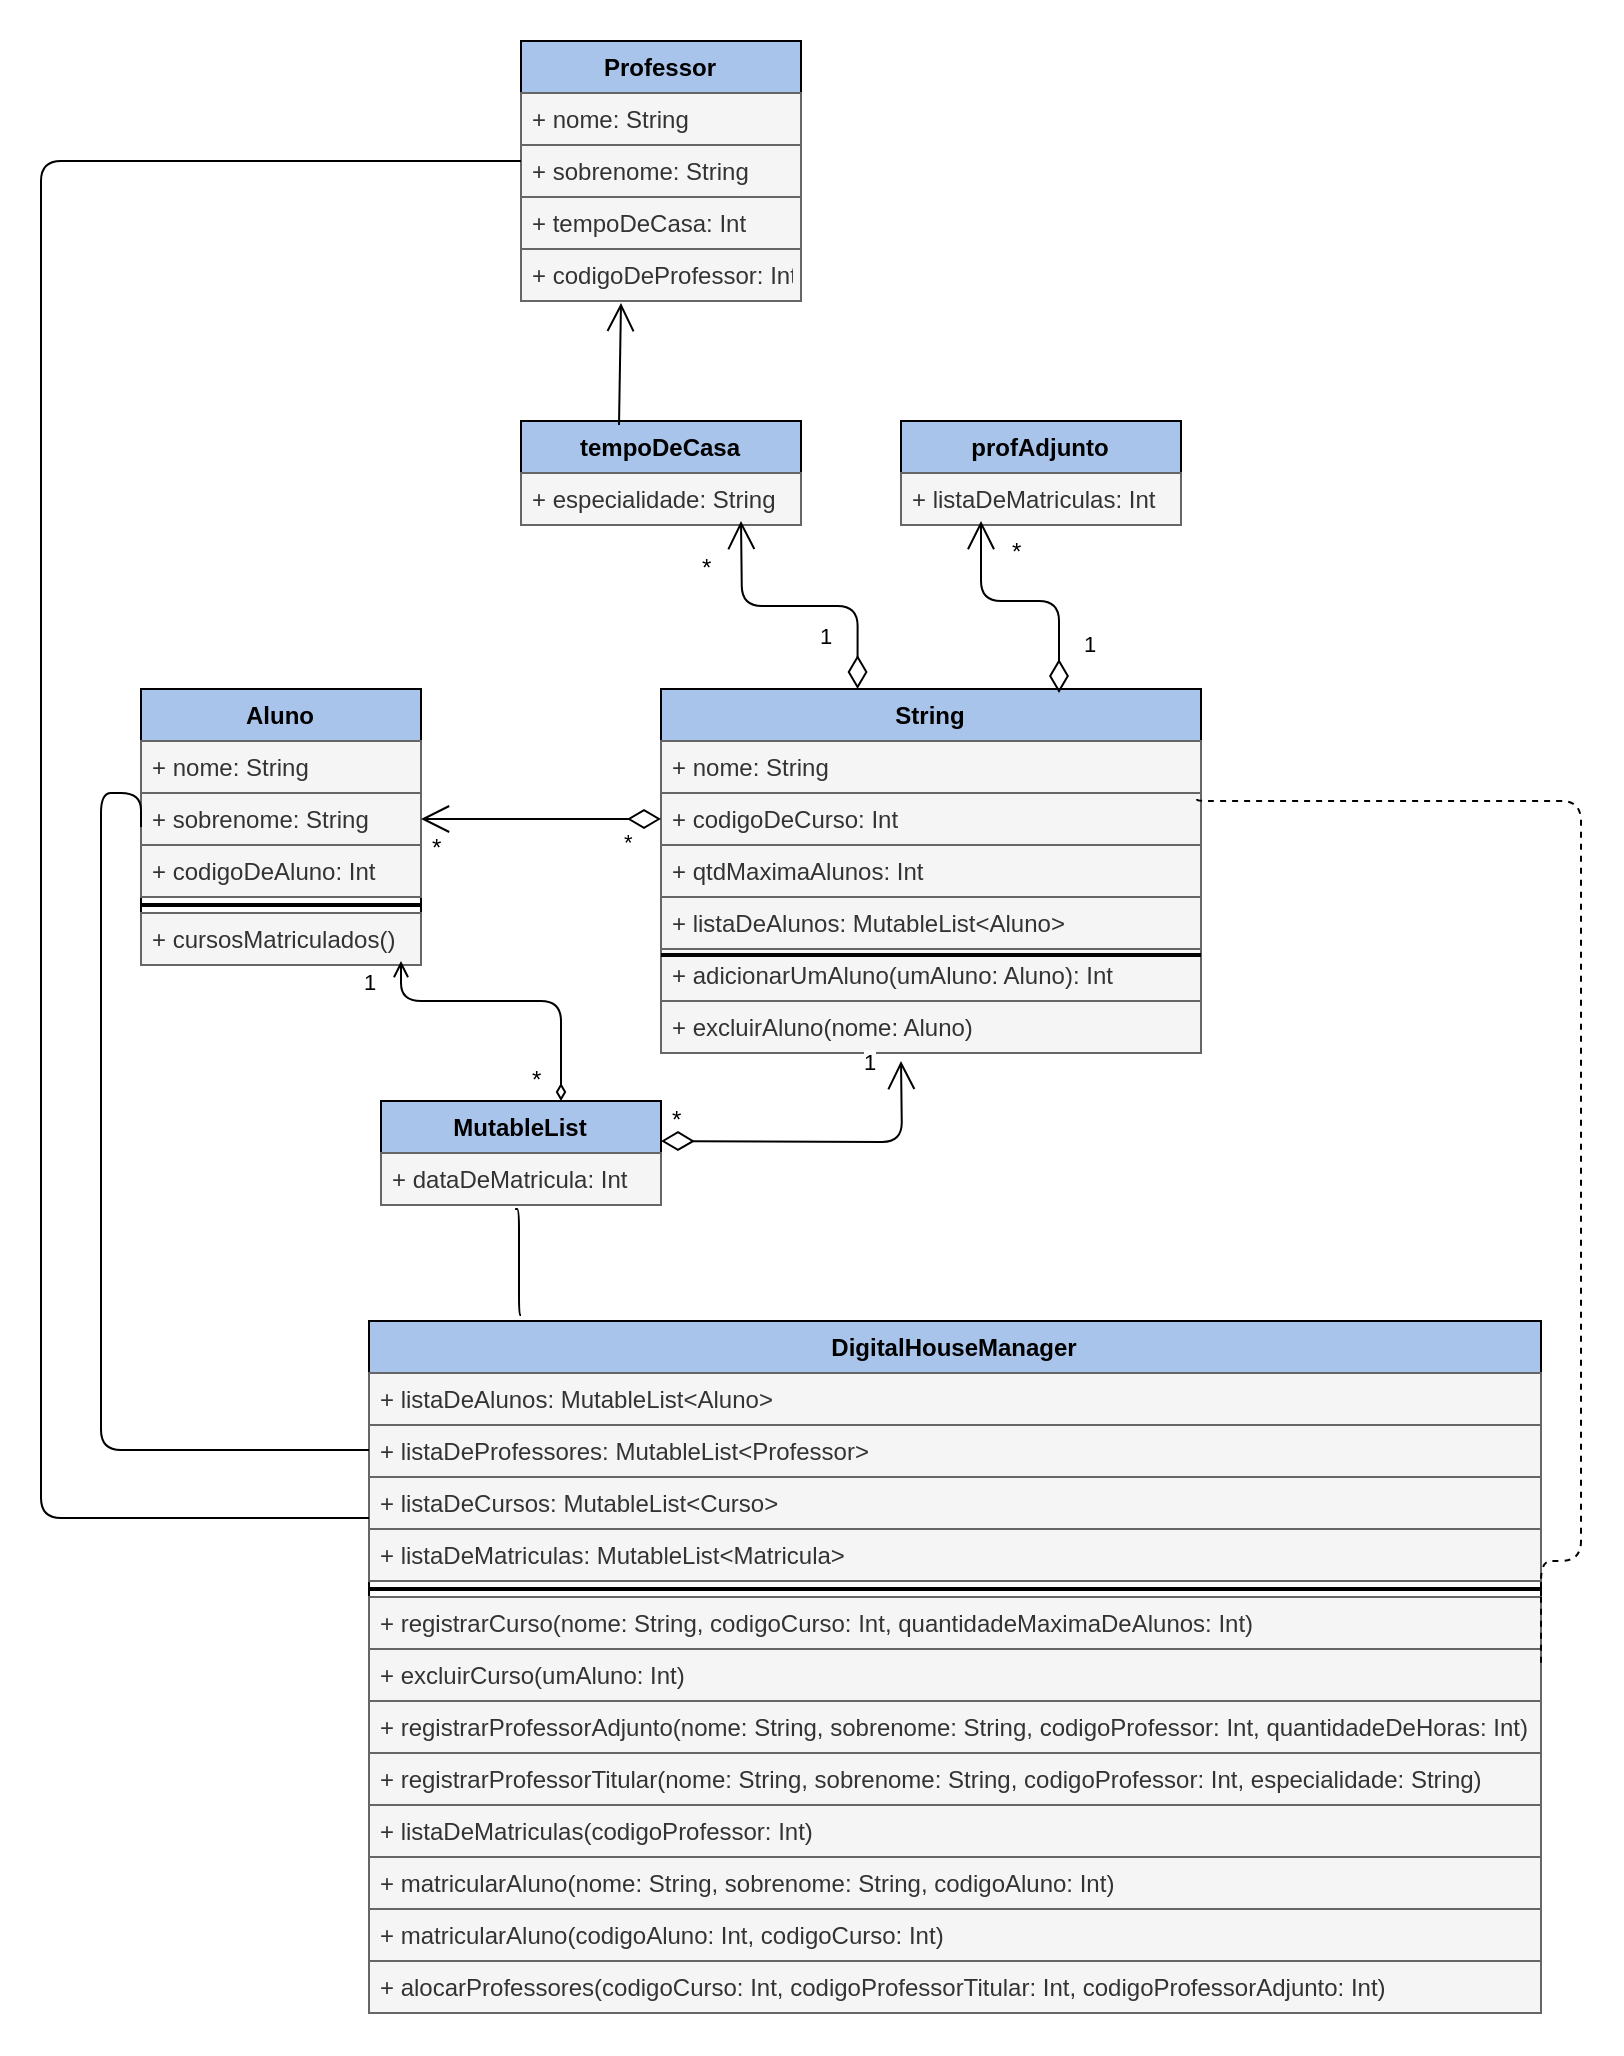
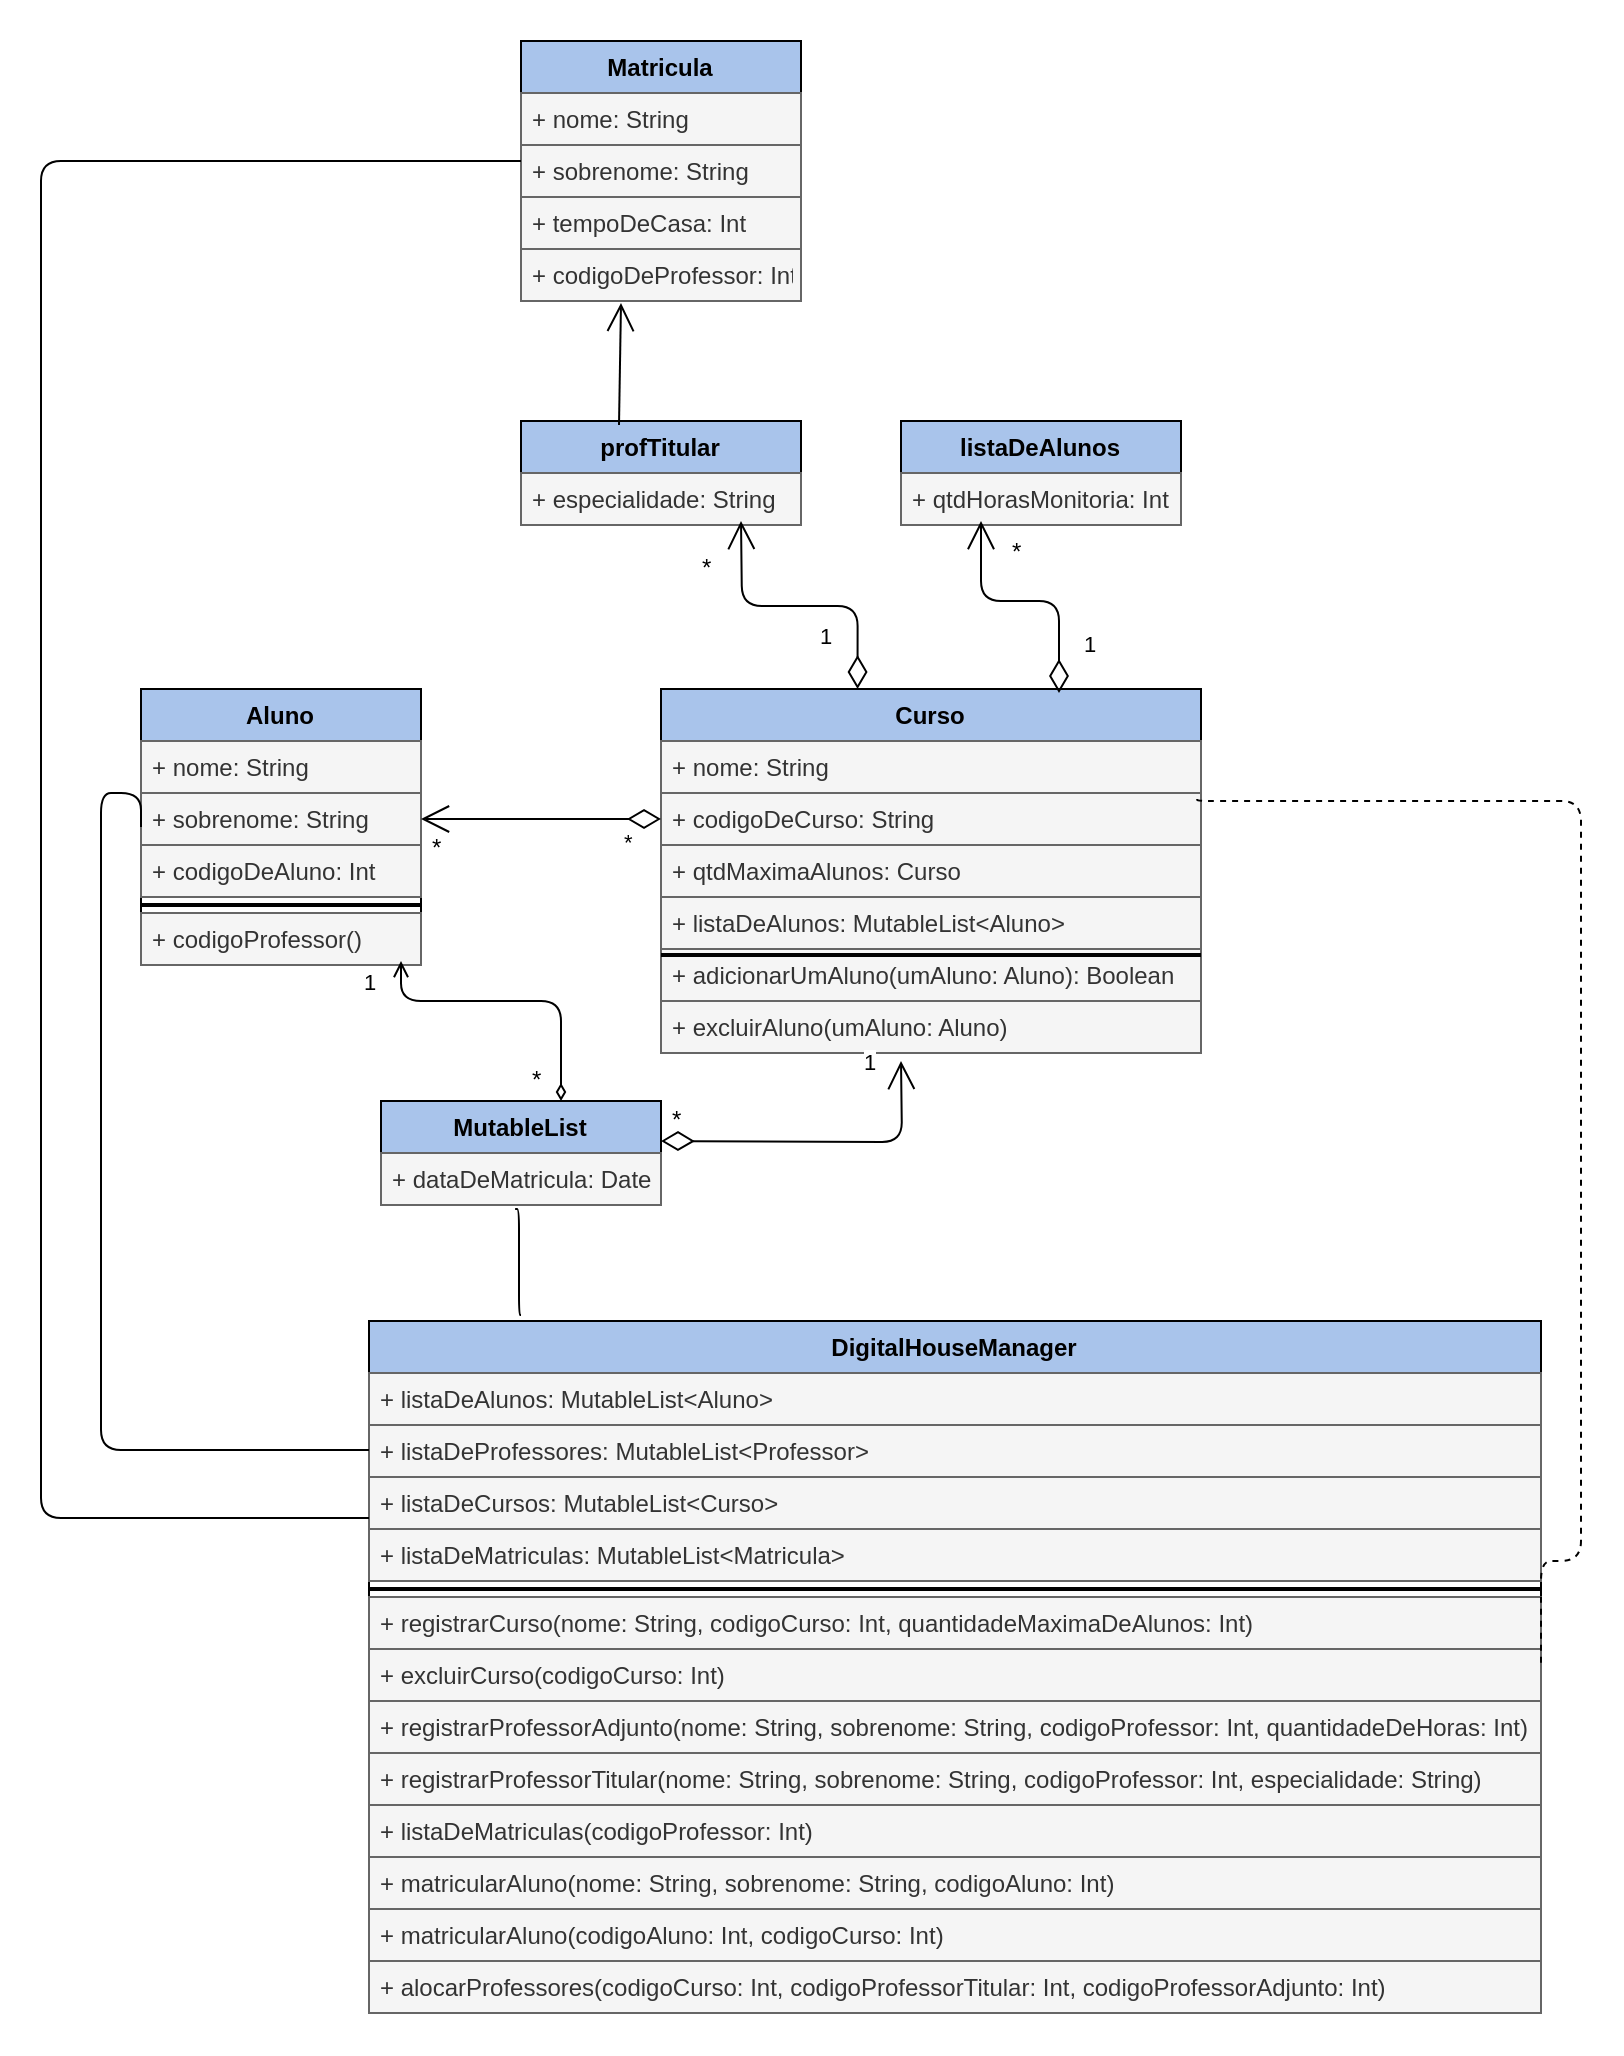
- <mxCell id="15" value="Professor" style="swimlane;fontStyle=1;childLayout=stackLayout;horizontal=1;startSize=26;horizontalStack=0;resizeParent=1;resizeParentMax=0;resizeLast=0;collapsible=1;marginBottom=0;glass=0;sketch=0;shadow=0;rounded=0;fillColor=#A9C4EB;" parent="1" vertex="1"><mxGeometry x="260" y="20" width="140" height="130" as="geometry" /></mxCell>
+ <mxCell id="15" value="Matricula" style="swimlane;fontStyle=1;childLayout=stackLayout;horizontal=1;startSize=26;horizontalStack=0;resizeParent=1;resizeParentMax=0;resizeLast=0;collapsible=1;marginBottom=0;glass=0;sketch=0;shadow=0;rounded=0;fillColor=#A9C4EB;" parent="1" vertex="1"><mxGeometry x="260" y="20" width="140" height="130" as="geometry" /></mxCell>
- <mxCell id="20" value="tempoDeCasa" style="swimlane;fontStyle=1;childLayout=stackLayout;horizontal=1;startSize=26;horizontalStack=0;resizeParent=1;resizeParentMax=0;resizeLast=0;collapsible=1;marginBottom=0;glass=0;sketch=0;shadow=0;rounded=0;fillColor=#A9C4EB;" parent="1" vertex="1"><mxGeometry x="260" y="210" width="140" height="52" as="geometry" /></mxCell>
+ <mxCell id="20" value="profTitular" style="swimlane;fontStyle=1;childLayout=stackLayout;horizontal=1;startSize=26;horizontalStack=0;resizeParent=1;resizeParentMax=0;resizeLast=0;collapsible=1;marginBottom=0;glass=0;sketch=0;shadow=0;rounded=0;fillColor=#A9C4EB;" parent="1" vertex="1"><mxGeometry x="260" y="210" width="140" height="52" as="geometry" /></mxCell>
- <mxCell id="22" value="profAdjunto" style="swimlane;fontStyle=1;childLayout=stackLayout;horizontal=1;startSize=26;horizontalStack=0;resizeParent=1;resizeParentMax=0;resizeLast=0;collapsible=1;marginBottom=0;glass=0;sketch=0;shadow=0;rounded=0;fillColor=#A9C4EB;" parent="1" vertex="1"><mxGeometry x="450" y="210" width="140" height="52" as="geometry" /></mxCell>
+ <mxCell id="22" value="listaDeAlunos" style="swimlane;fontStyle=1;childLayout=stackLayout;horizontal=1;startSize=26;horizontalStack=0;resizeParent=1;resizeParentMax=0;resizeLast=0;collapsible=1;marginBottom=0;glass=0;sketch=0;shadow=0;rounded=0;fillColor=#A9C4EB;" parent="1" vertex="1"><mxGeometry x="450" y="210" width="140" height="52" as="geometry" /></mxCell>
- <mxCell id="23" value="+ listaDeMatriculas: Int" style="text;strokeColor=#666666;fillColor=#f5f5f5;align=left;verticalAlign=top;spacingLeft=4;spacingRight=4;overflow=hidden;rotatable=0;points=[[0,0.5],[1,0.5]];portConstraint=eastwest;fontColor=#333333;" parent="22" vertex="1"><mxGeometry y="26" width="140" height="26" as="geometry" /></mxCell>
+ <mxCell id="23" value="+ qtdHorasMonitoria: Int" style="text;strokeColor=#666666;fillColor=#f5f5f5;align=left;verticalAlign=top;spacingLeft=4;spacingRight=4;overflow=hidden;rotatable=0;points=[[0,0.5],[1,0.5]];portConstraint=eastwest;fontColor=#333333;" parent="22" vertex="1"><mxGeometry y="26" width="140" height="26" as="geometry" /></mxCell>
- <mxCell id="8" value="String" style="swimlane;fontStyle=1;childLayout=stackLayout;horizontal=1;startSize=26;horizontalStack=0;resizeParent=1;resizeParentMax=0;resizeLast=0;collapsible=1;marginBottom=0;glass=0;sketch=0;shadow=0;rounded=0;fillColor=#A9C4EB;" parent="1" vertex="1"><mxGeometry x="330" y="344" width="270" height="182" as="geometry" /></mxCell>
+ <mxCell id="8" value="Curso" style="swimlane;fontStyle=1;childLayout=stackLayout;horizontal=1;startSize=26;horizontalStack=0;resizeParent=1;resizeParentMax=0;resizeLast=0;collapsible=1;marginBottom=0;glass=0;sketch=0;shadow=0;rounded=0;fillColor=#A9C4EB;" parent="1" vertex="1"><mxGeometry x="330" y="344" width="270" height="182" as="geometry" /></mxCell>
- <mxCell id="10" value="+ codigoDeCurso: Int" style="text;strokeColor=#666666;fillColor=#f5f5f5;align=left;verticalAlign=top;spacingLeft=4;spacingRight=4;overflow=hidden;rotatable=0;points=[[0,0.5],[1,0.5]];portConstraint=eastwest;fontColor=#333333;" parent="8" vertex="1"><mxGeometry y="52" width="270" height="26" as="geometry" /></mxCell>
+ <mxCell id="10" value="+ codigoDeCurso: String" style="text;strokeColor=#666666;fillColor=#f5f5f5;align=left;verticalAlign=top;spacingLeft=4;spacingRight=4;overflow=hidden;rotatable=0;points=[[0,0.5],[1,0.5]];portConstraint=eastwest;fontColor=#333333;" parent="8" vertex="1"><mxGeometry y="52" width="270" height="26" as="geometry" /></mxCell>
- <mxCell id="11" value="+ qtdMaximaAlunos: Int" style="text;strokeColor=#666666;fillColor=#f5f5f5;align=left;verticalAlign=top;spacingLeft=4;spacingRight=4;overflow=hidden;rotatable=0;points=[[0,0.5],[1,0.5]];portConstraint=eastwest;fontColor=#333333;" parent="8" vertex="1"><mxGeometry y="78" width="270" height="26" as="geometry" /></mxCell>
+ <mxCell id="11" value="+ qtdMaximaAlunos: Curso" style="text;strokeColor=#666666;fillColor=#f5f5f5;align=left;verticalAlign=top;spacingLeft=4;spacingRight=4;overflow=hidden;rotatable=0;points=[[0,0.5],[1,0.5]];portConstraint=eastwest;fontColor=#333333;" parent="8" vertex="1"><mxGeometry y="78" width="270" height="26" as="geometry" /></mxCell>
- <mxCell id="7" value="+ cursosMatriculados()" style="text;strokeColor=#666666;fillColor=#f5f5f5;align=left;verticalAlign=top;spacingLeft=4;spacingRight=4;overflow=hidden;rotatable=0;points=[[0,0.5],[1,0.5]];portConstraint=eastwest;fontColor=#333333;" vertex="1" parent="2"><mxGeometry y="112" width="140" height="26" as="geometry" /></mxCell>
+ <mxCell id="7" value="+ codigoProfessor()" style="text;strokeColor=#666666;fillColor=#f5f5f5;align=left;verticalAlign=top;spacingLeft=4;spacingRight=4;overflow=hidden;rotatable=0;points=[[0,0.5],[1,0.5]];portConstraint=eastwest;fontColor=#333333;" vertex="1" parent="2"><mxGeometry y="112" width="140" height="26" as="geometry" /></mxCell>
- <mxCell id="13" value="+ adicionarUmAluno(umAluno: Aluno): Int" style="text;strokeColor=#666666;fillColor=#f5f5f5;align=left;verticalAlign=top;spacingLeft=4;spacingRight=4;overflow=hidden;rotatable=0;points=[[0,0.5],[1,0.5]];portConstraint=eastwest;fontColor=#333333;" vertex="1" parent="8"><mxGeometry y="130" width="270" height="26" as="geometry" /></mxCell>
+ <mxCell id="13" value="+ adicionarUmAluno(umAluno: Aluno): Boolean" style="text;strokeColor=#666666;fillColor=#f5f5f5;align=left;verticalAlign=top;spacingLeft=4;spacingRight=4;overflow=hidden;rotatable=0;points=[[0,0.5],[1,0.5]];portConstraint=eastwest;fontColor=#333333;" vertex="1" parent="8"><mxGeometry y="130" width="270" height="26" as="geometry" /></mxCell>
- <mxCell id="14" value="+ excluirAluno(nome: Aluno)" style="text;strokeColor=#666666;fillColor=#f5f5f5;align=left;verticalAlign=top;spacingLeft=4;spacingRight=4;overflow=hidden;rotatable=0;points=[[0,0.5],[1,0.5]];portConstraint=eastwest;fontColor=#333333;" vertex="1" parent="8"><mxGeometry y="156" width="270" height="26" as="geometry" /></mxCell>
+ <mxCell id="14" value="+ excluirAluno(umAluno: Aluno)" style="text;strokeColor=#666666;fillColor=#f5f5f5;align=left;verticalAlign=top;spacingLeft=4;spacingRight=4;overflow=hidden;rotatable=0;points=[[0,0.5],[1,0.5]];portConstraint=eastwest;fontColor=#333333;" vertex="1" parent="8"><mxGeometry y="156" width="270" height="26" as="geometry" /></mxCell>
- <mxCell id="33" value="+ dataDeMatricula: Int" style="text;strokeColor=#666666;fillColor=#f5f5f5;align=left;verticalAlign=top;spacingLeft=4;spacingRight=4;overflow=hidden;rotatable=0;points=[[0,0.5],[1,0.5]];portConstraint=eastwest;fontColor=#333333;" parent="31" vertex="1"><mxGeometry y="26" width="140" height="26" as="geometry" /></mxCell>
+ <mxCell id="33" value="+ dataDeMatricula: Date" style="text;strokeColor=#666666;fillColor=#f5f5f5;align=left;verticalAlign=top;spacingLeft=4;spacingRight=4;overflow=hidden;rotatable=0;points=[[0,0.5],[1,0.5]];portConstraint=eastwest;fontColor=#333333;" parent="31" vertex="1"><mxGeometry y="26" width="140" height="26" as="geometry" /></mxCell>
- <mxCell id="42" value="+ excluirCurso(umAluno: Int)" style="text;strokeColor=#666666;fillColor=#f5f5f5;align=left;verticalAlign=top;spacingLeft=4;spacingRight=4;overflow=hidden;rotatable=0;points=[[0,0.5],[1,0.5]];portConstraint=eastwest;fontColor=#333333;" vertex="1" parent="35"><mxGeometry y="164" width="586" height="26" as="geometry" /></mxCell>
+ <mxCell id="42" value="+ excluirCurso(codigoCurso: Int)" style="text;strokeColor=#666666;fillColor=#f5f5f5;align=left;verticalAlign=top;spacingLeft=4;spacingRight=4;overflow=hidden;rotatable=0;points=[[0,0.5],[1,0.5]];portConstraint=eastwest;fontColor=#333333;" vertex="1" parent="35"><mxGeometry y="164" width="586" height="26" as="geometry" /></mxCell>
